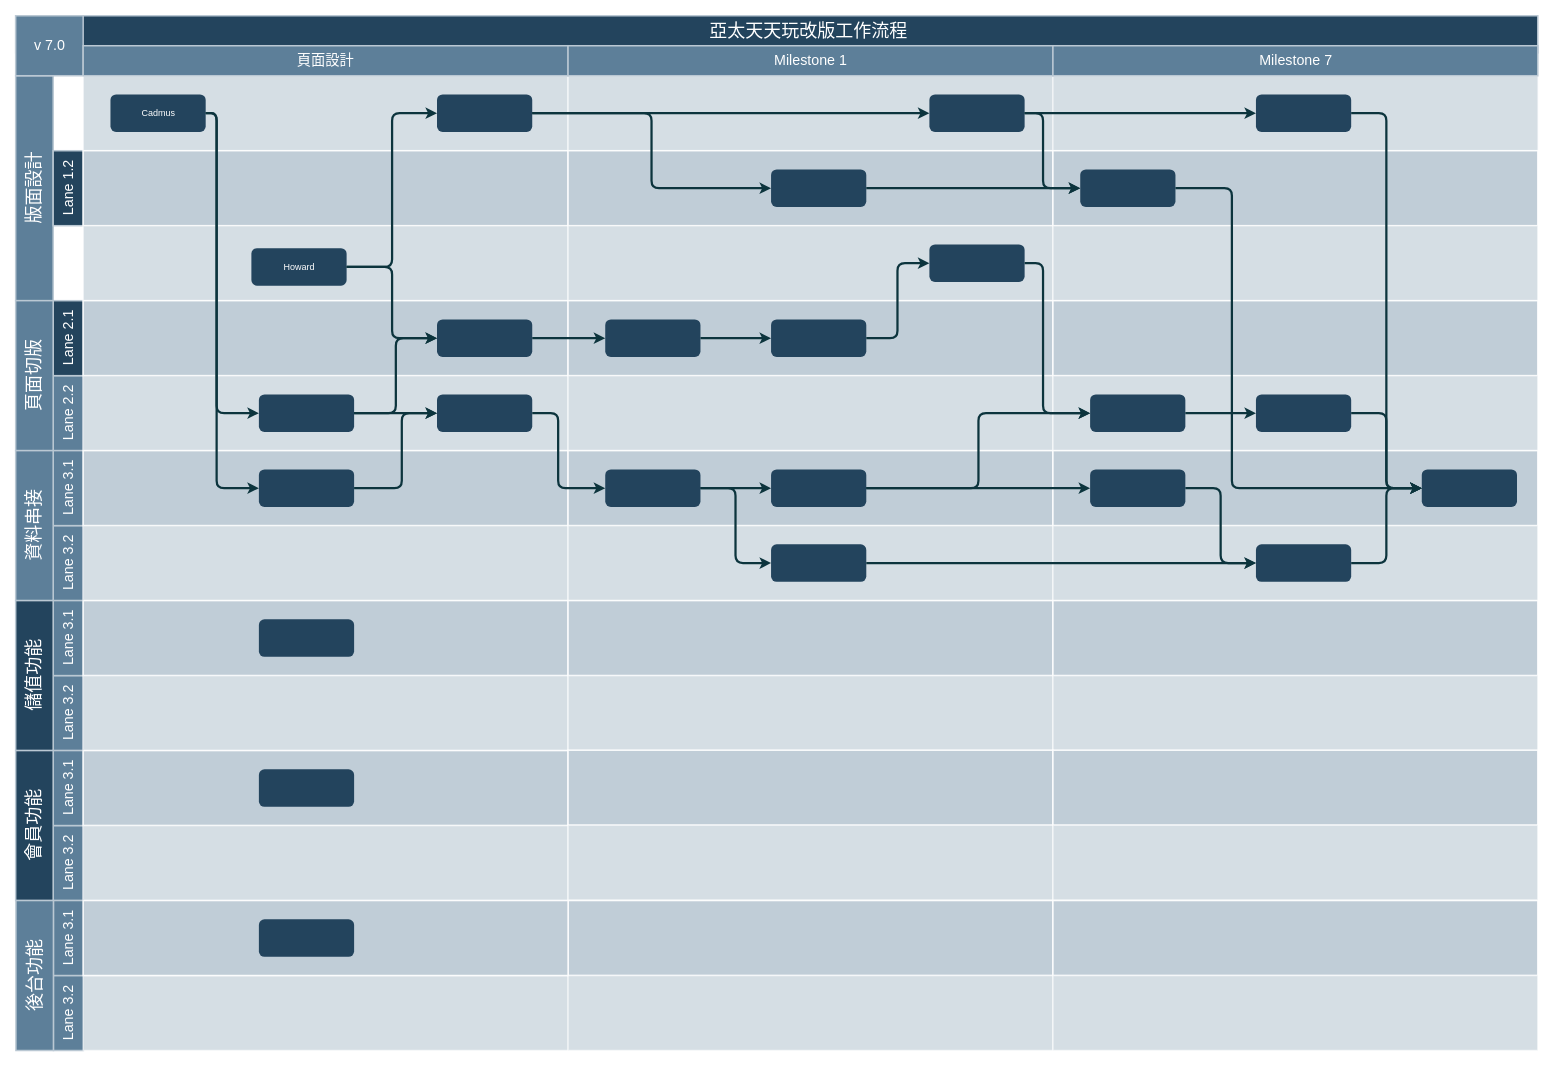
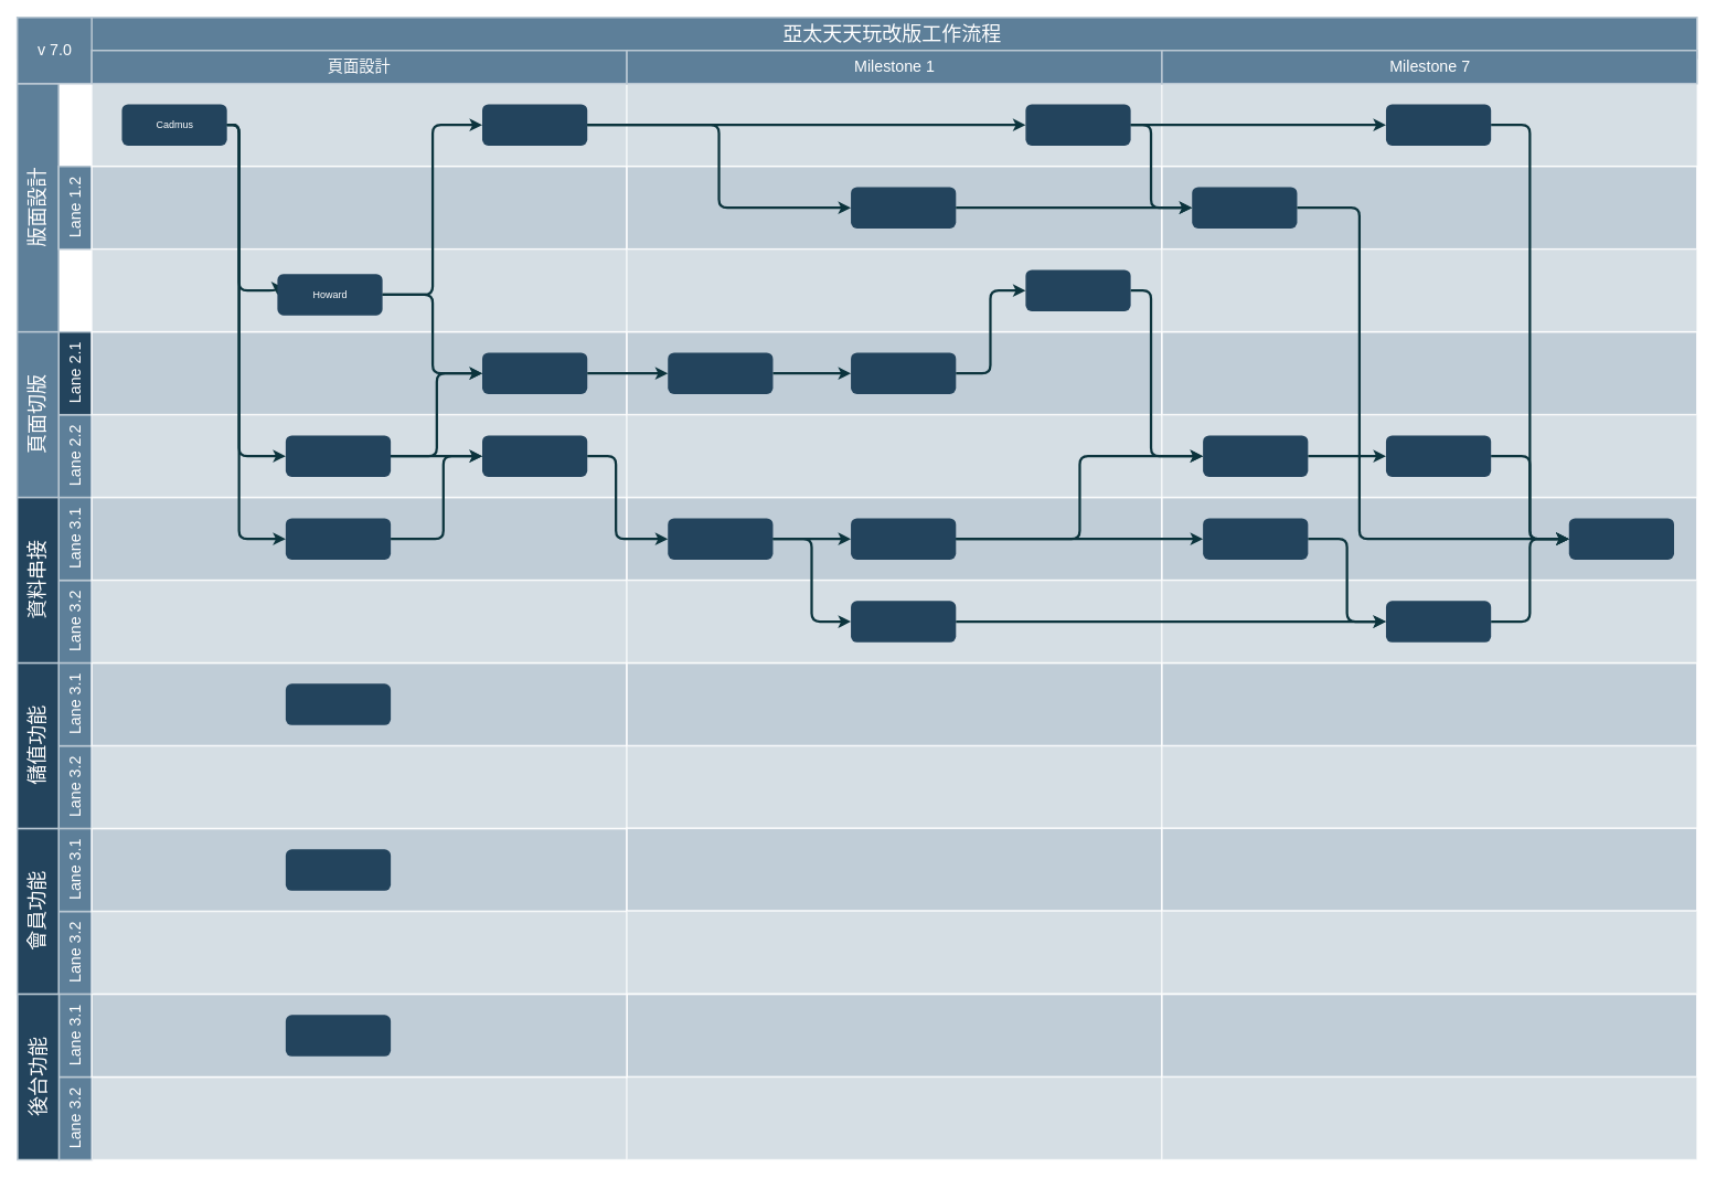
- <mxCell id="2" value="&lt;p style=&quot;line-height: 1&quot;&gt;亞太天天玩改版工作流程&lt;/p&gt;" style="strokeColor=#BAC8D3;fillColor=#23445D;fontSize=24;strokeWidth=2;fontFamily=Helvetica;html=1;fontColor=#FFFFFF;fontStyle=0;spacingBottom=8;spacingRight=0;spacingLeft=83;" parent="1" vertex="1"><mxGeometry x="20" y="20.5" width="2030" height="49.5" as="geometry" /></mxCell>
+ <mxCell id="2" value="&lt;p style=&quot;line-height: 1&quot;&gt;亞太天天玩改版工作流程&lt;/p&gt;" style="strokeColor=#BAC8D3;fillColor=#5d7f99;fontSize=24;strokeWidth=2;fontFamily=Helvetica;html=1;fontColor=#FFFFFF;fontStyle=0;spacingBottom=8;spacingRight=0;spacingLeft=83;" parent="1" vertex="1"><mxGeometry x="20" y="20.5" width="2030" height="49.5" as="geometry" /></mxCell>
- <mxCell id="5" value="Lane 1.2" style="strokeColor=#BAC8D3;fillColor=#23445d;fontSize=19;strokeWidth=2;horizontal=0;fontFamily=Helvetica;html=1;labelBackgroundColor=none;fontColor=#FFFFFF;" parent="1" vertex="1"><mxGeometry x="70" y="200.5" width="40" height="100" as="geometry" /></mxCell>
+ <mxCell id="5" value="Lane 1.2" style="strokeColor=#BAC8D3;fillColor=#5d7f99;fontSize=19;strokeWidth=2;horizontal=0;fontFamily=Helvetica;html=1;labelBackgroundColor=none;fontColor=#FFFFFF;" parent="1" vertex="1"><mxGeometry x="70" y="200.5" width="40" height="100" as="geometry" /></mxCell>
+ <mxCell id="33" style="edgeStyle=orthogonalEdgeStyle;rounded=1;jumpStyle=none;html=1;exitX=1;exitY=0.5;entryX=0;entryY=0.5;labelBackgroundColor=#ffffff;startArrow=none;startFill=0;endArrow=classic;jettySize=auto;orthogonalLoop=1;strokeColor=#0C343D;strokeWidth=3;fontFamily=Helvetica;fontSize=11;fontColor=#000000;" parent="1" source="34" target="36" edge="1"><mxGeometry relative="1" as="geometry"><Array as="points"><mxPoint x="288" y="150.5" /><mxPoint x="288" y="350.5" /></Array></mxGeometry></mxCell>
- <mxCell id="11" value="資料串接" style="strokeColor=#BAC8D3;fillColor=#5d7f99;fontSize=24;strokeWidth=2;horizontal=0;fontFamily=Helvetica;html=1;fontColor=#FFFFFF;fontStyle=0;" parent="1" vertex="1"><mxGeometry x="20" y="600.5" width="50" height="200" as="geometry" /></mxCell>
+ <mxCell id="11" value="資料串接" style="strokeColor=#BAC8D3;fillColor=#23445D;fontSize=24;strokeWidth=2;horizontal=0;fontFamily=Helvetica;html=1;fontColor=#FFFFFF;fontStyle=0" parent="1" vertex="1"><mxGeometry x="20" y="600.5" width="50" height="200" as="geometry" /></mxCell>
- <mxCell id="108" value="後台功能" style="strokeColor=#BAC8D3;fillColor=#5d7f99;fontSize=24;strokeWidth=2;horizontal=0;fontFamily=Helvetica;html=1;fontColor=#FFFFFF;fontStyle=0;" parent="1" vertex="1"><mxGeometry x="20.33" y="1200.5" width="50" height="200" as="geometry" /></mxCell>
+ <mxCell id="108" value="後台功能" style="strokeColor=#BAC8D3;fillColor=#23445D;fontSize=24;strokeWidth=2;horizontal=0;fontFamily=Helvetica;html=1;fontColor=#FFFFFF;fontStyle=0" parent="1" vertex="1"><mxGeometry x="20.33" y="1200.5" width="50" height="200" as="geometry" /></mxCell>
